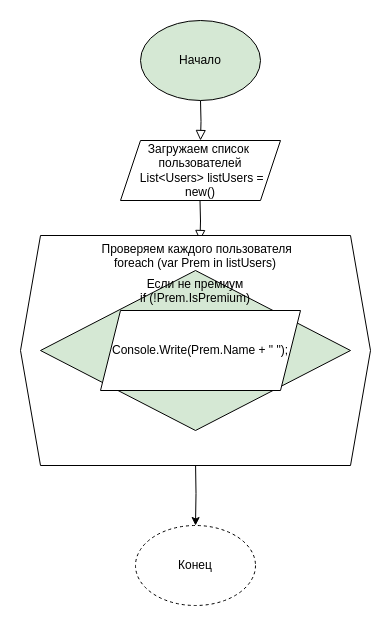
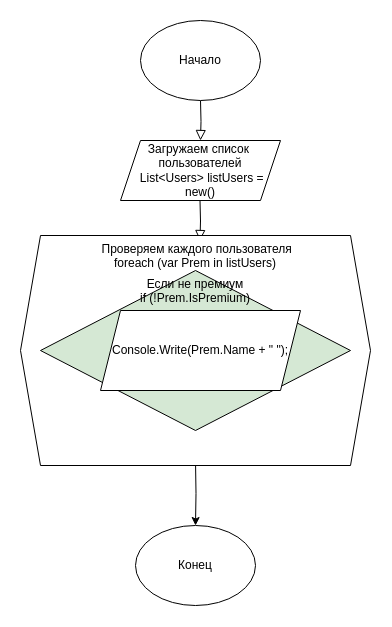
- <mxCell id="9" value="Начало" style="ellipse;whiteSpace=wrap;html=1;fillColor=#d5e8d4;" parent="1" vertex="1"><mxGeometry x="140" y="20" width="120" height="80" as="geometry" /></mxCell>
+ <mxCell id="9" value="Начало" style="ellipse;whiteSpace=wrap;html=1;" parent="1" vertex="1"><mxGeometry x="140" y="20" width="120" height="80" as="geometry" /></mxCell>
- <mxCell id="10" value="Конец" style="ellipse;whiteSpace=wrap;html=1;dashed=1;" parent="1" vertex="1"><mxGeometry x="135" y="525" width="120" height="80" as="geometry" /></mxCell>
+ <mxCell id="10" value="Конец" style="ellipse;whiteSpace=wrap;html=1;" parent="1" vertex="1"><mxGeometry x="135" y="525" width="120" height="80" as="geometry" /></mxCell>
